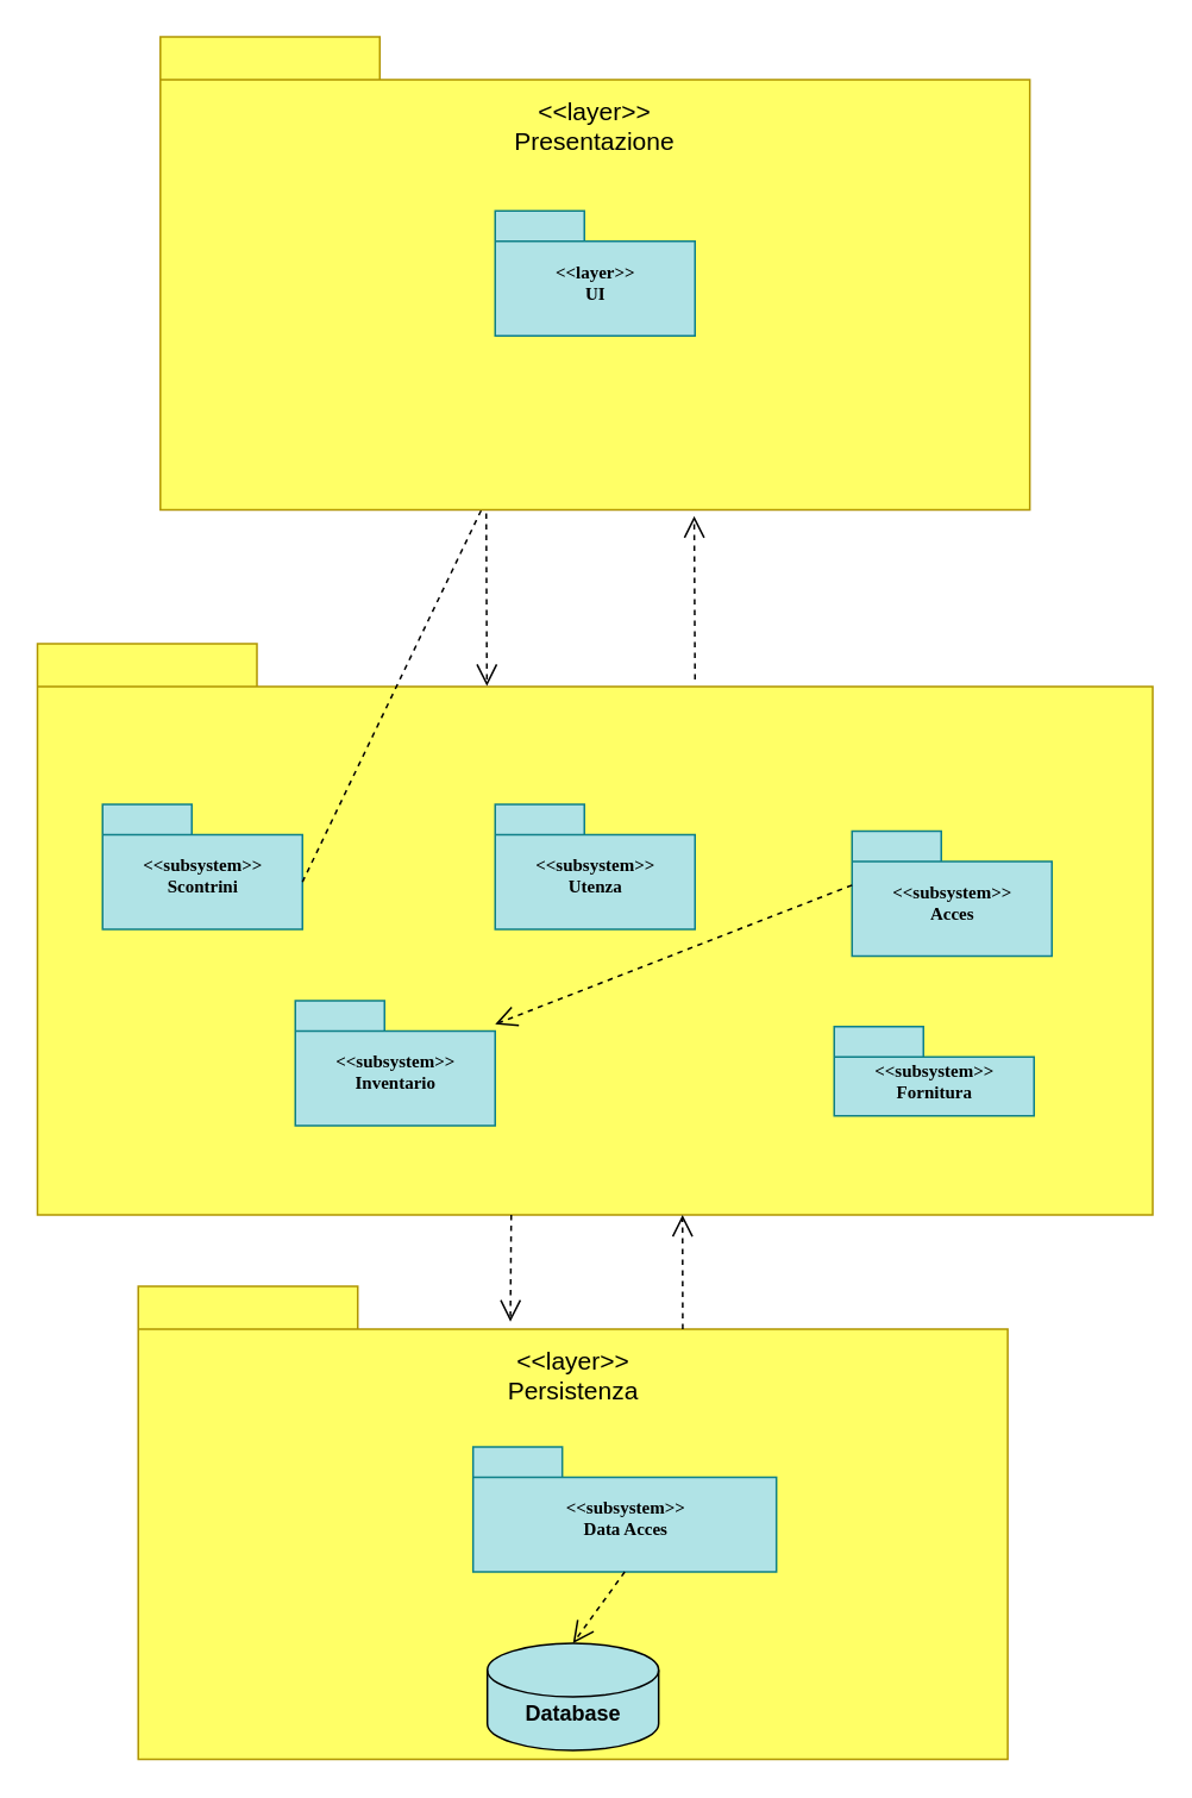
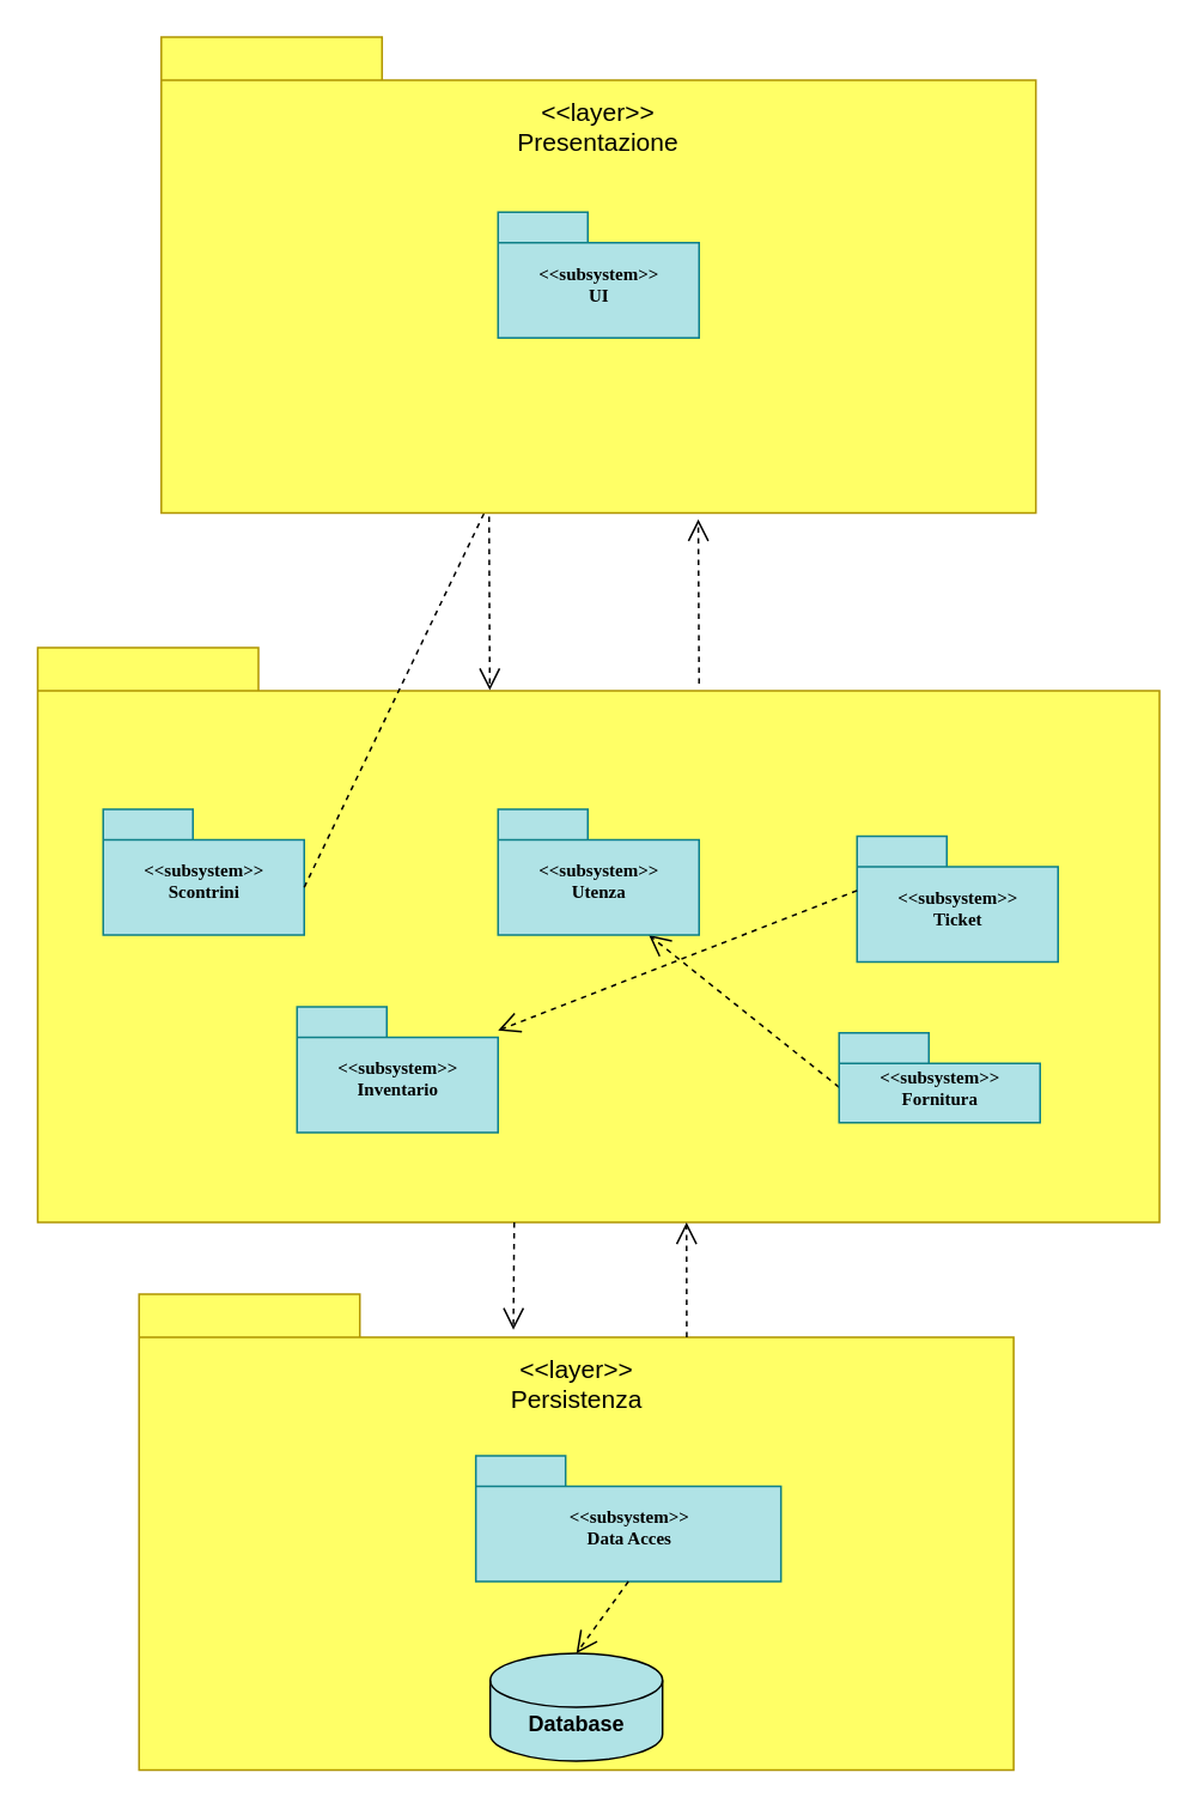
- <mxCell id="19" value="&amp;lt;&amp;lt;layer&amp;gt;&amp;gt;&lt;br&gt;UI" style="shape=folder;fontStyle=1;spacingTop=10;tabWidth=50;tabHeight=17;tabPosition=left;html=1;rounded=0;shadow=0;comic=0;labelBackgroundColor=none;strokeWidth=1;fontFamily=Verdana;fontSize=10;align=center;fillColor=#b0e3e6;strokeColor=#0e8088;" vertex="1" parent="1"><mxGeometry x="277" y="117.5" width="112" height="70" as="geometry" /></mxCell>
+ <mxCell id="19" value="&amp;lt;&amp;lt;subsystem&amp;gt;&amp;gt;&lt;br&gt;UI" style="shape=folder;fontStyle=1;spacingTop=10;tabWidth=50;tabHeight=17;tabPosition=left;html=1;rounded=0;shadow=0;comic=0;labelBackgroundColor=none;strokeWidth=1;fontFamily=Verdana;fontSize=10;align=center;fillColor=#b0e3e6;strokeColor=#0e8088;" vertex="1" parent="1"><mxGeometry x="277" y="117.5" width="112" height="70" as="geometry" /></mxCell>
- <mxCell id="7" value="&amp;lt;&amp;lt;subsystem&amp;gt;&amp;gt;&lt;br&gt;Acces" style="shape=folder;fontStyle=1;spacingTop=10;tabWidth=50;tabHeight=17;tabPosition=left;html=1;rounded=0;shadow=0;comic=0;labelBackgroundColor=none;strokeColor=#0e8088;strokeWidth=1;fillColor=#b0e3e6;fontFamily=Verdana;fontSize=10;align=center;" vertex="1" parent="1"><mxGeometry x="477" y="465" width="112" height="70" as="geometry" /></mxCell>
+ <mxCell id="7" value="&amp;lt;&amp;lt;subsystem&amp;gt;&amp;gt;&lt;br&gt;Ticket" style="shape=folder;fontStyle=1;spacingTop=10;tabWidth=50;tabHeight=17;tabPosition=left;html=1;rounded=0;shadow=0;comic=0;labelBackgroundColor=none;strokeColor=#0e8088;strokeWidth=1;fillColor=#b0e3e6;fontFamily=Verdana;fontSize=10;align=center;" vertex="1" parent="1"><mxGeometry x="477" y="465" width="112" height="70" as="geometry" /></mxCell>
+ <mxCell id="3" style="edgeStyle=none;rounded=0;html=1;dashed=1;labelBackgroundColor=none;startFill=0;endArrow=open;endFill=0;endSize=10;fontFamily=Verdana;fontSize=10;entryX=0.75;entryY=1;entryPerimeter=0;exitX=0;exitY=0;exitDx=0;exitDy=30.25;exitPerimeter=0;entryDx=0;entryDy=0;" parent="1" source="6" target="4" edge="1"><mxGeometry relative="1" as="geometry" /></mxCell>
